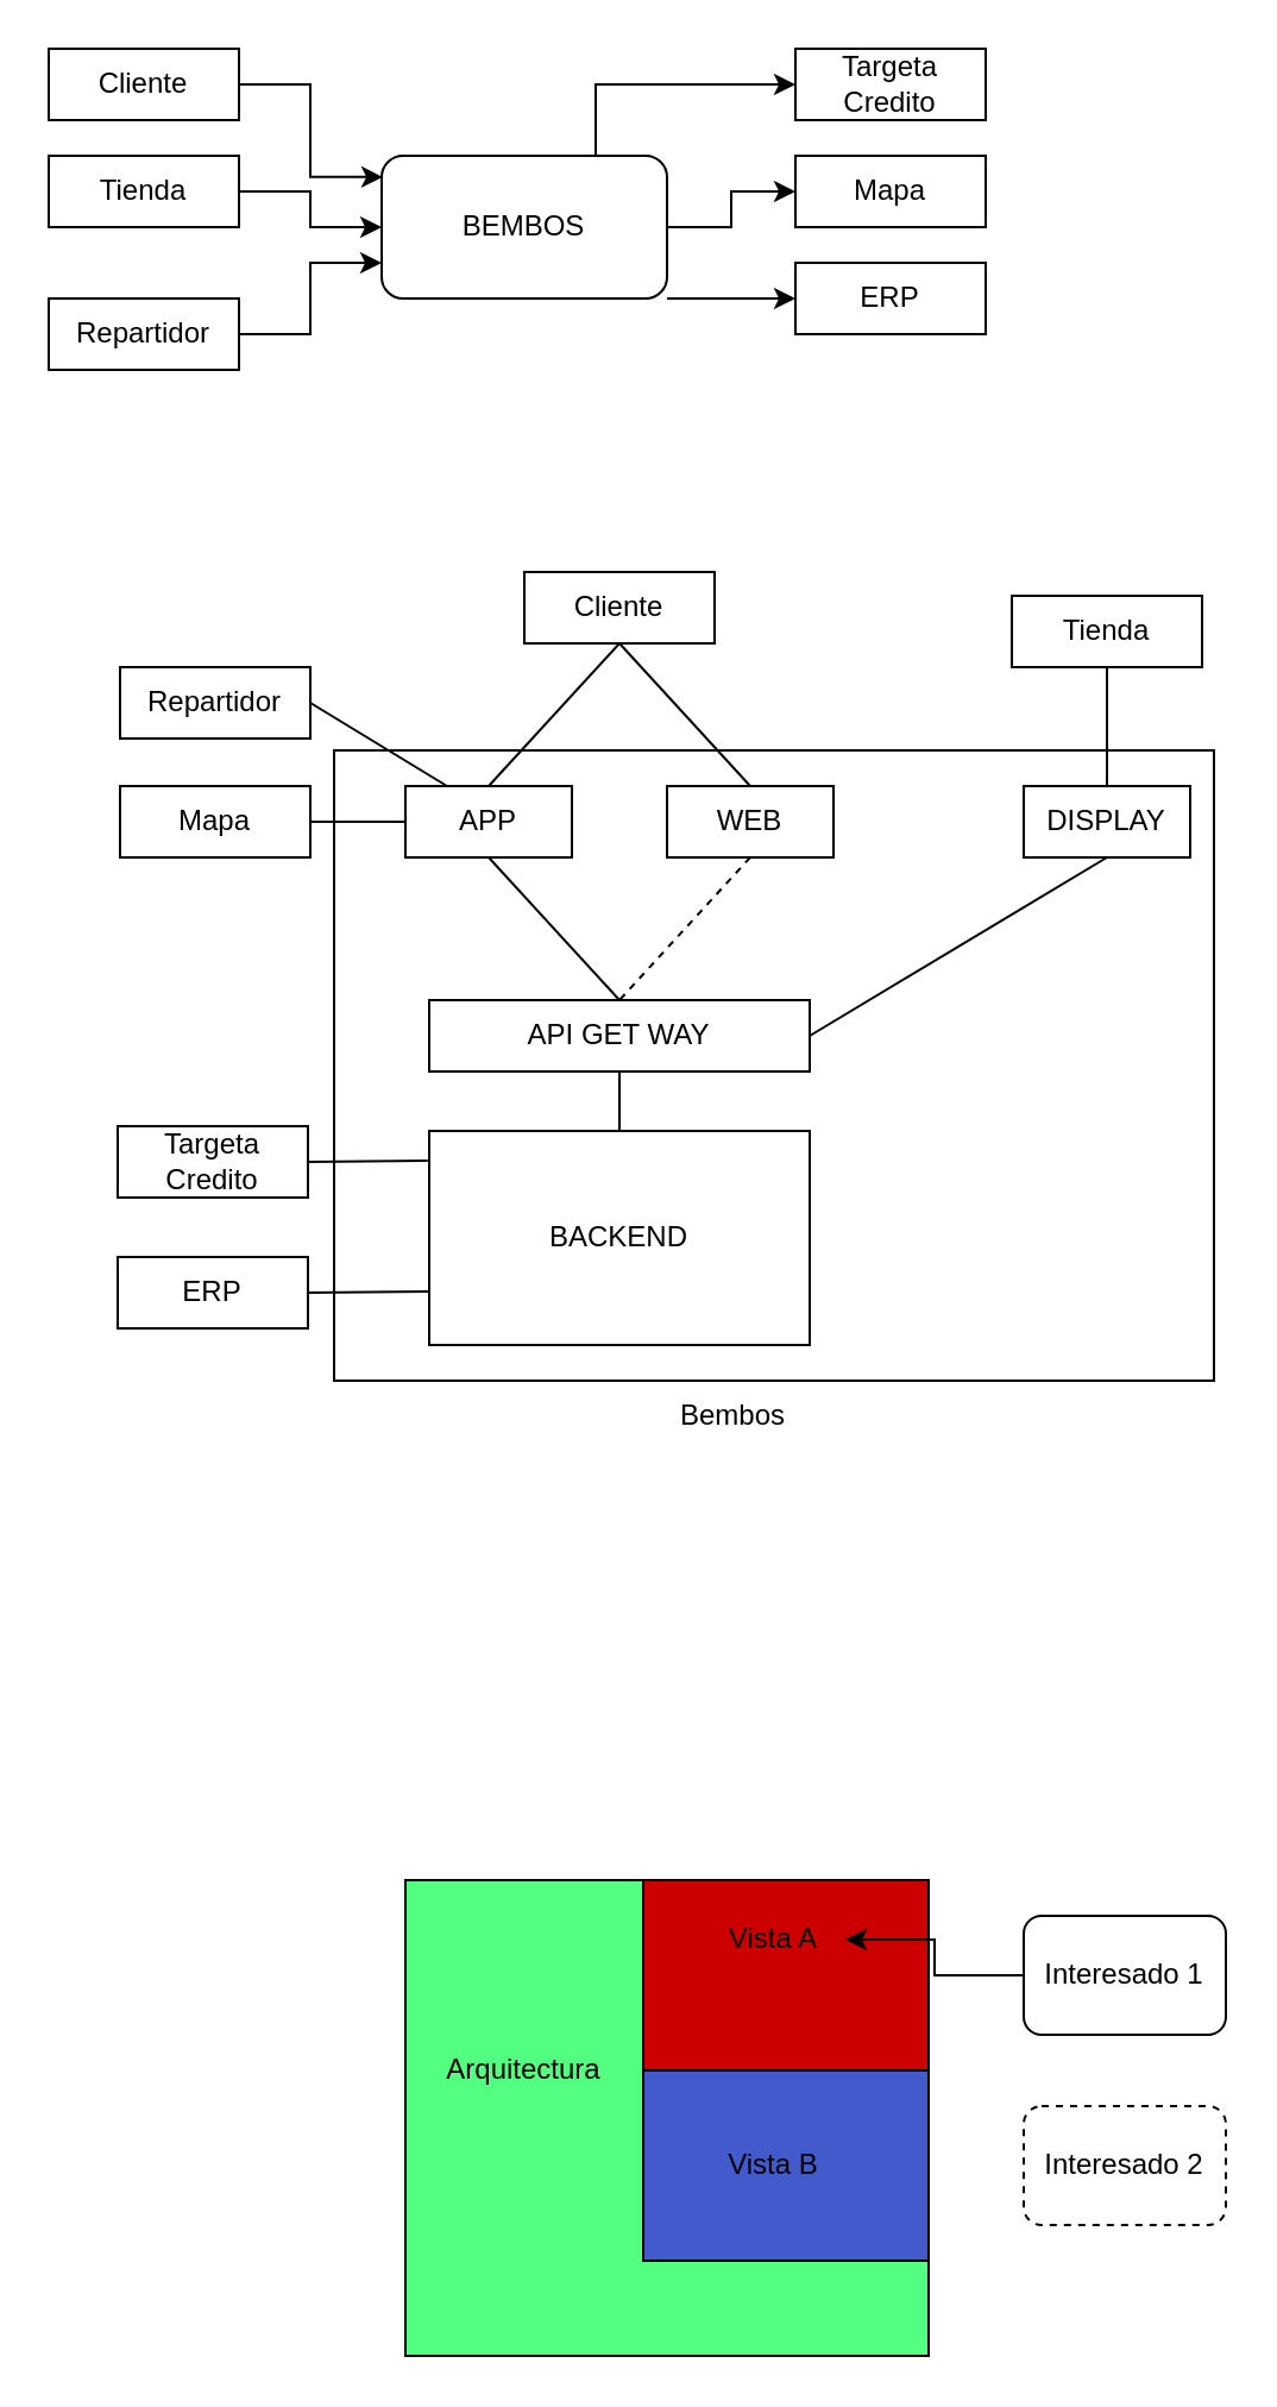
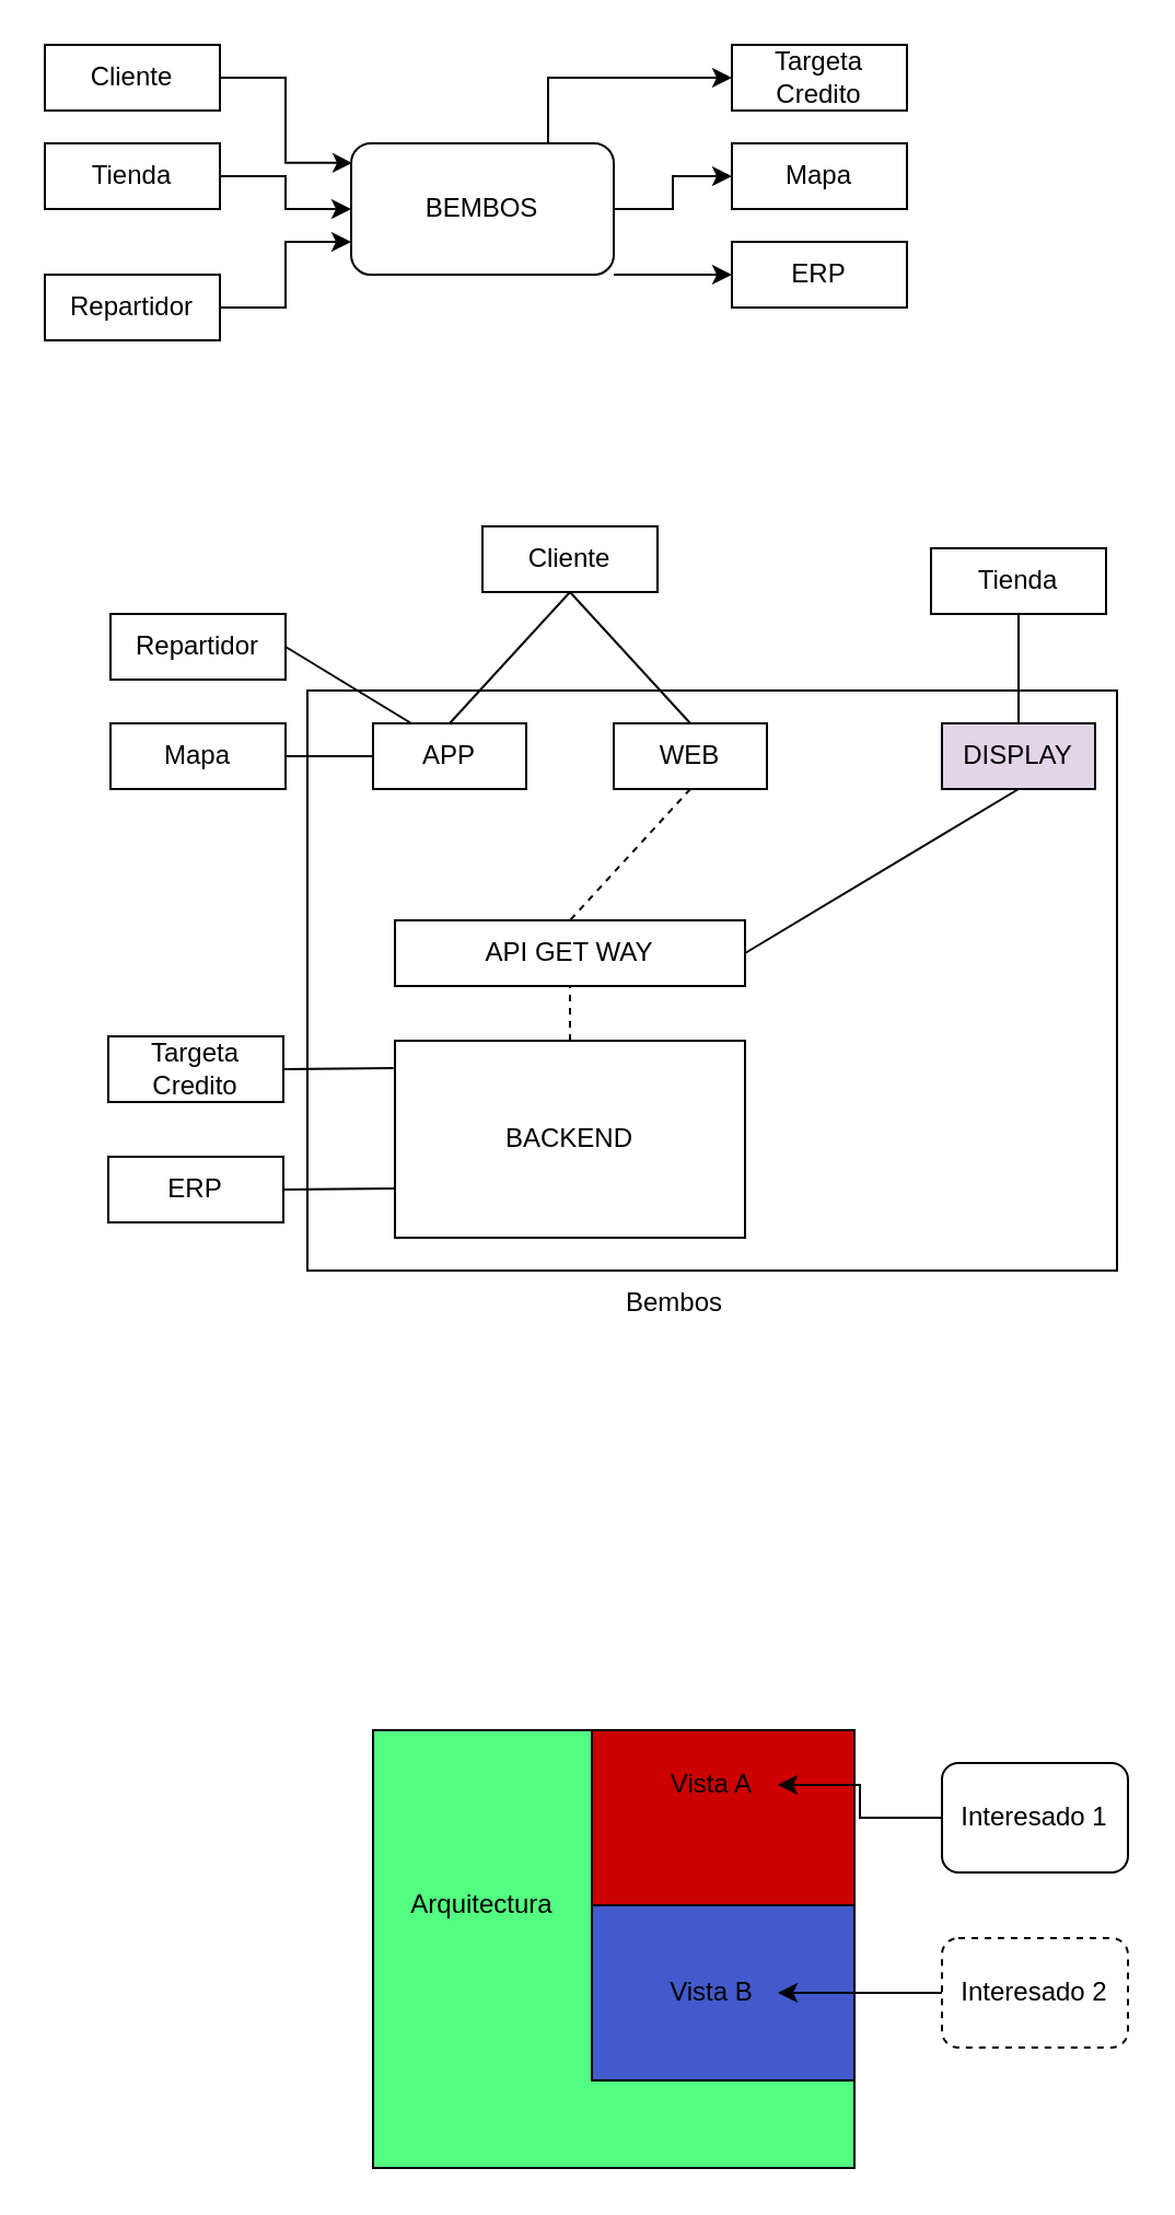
- <mxCell id="21" value="DISPLAY" style="rounded=0;whiteSpace=wrap;html=1;" vertex="1" parent="1"><mxGeometry x="430" y="330" width="70" height="30" as="geometry" /></mxCell>
+ <mxCell id="21" value="DISPLAY" style="rounded=0;whiteSpace=wrap;html=1;fillColor=#e1d5e7;" vertex="1" parent="1"><mxGeometry x="430" y="330" width="70" height="30" as="geometry" /></mxCell>
- <mxCell id="35" value="" style="endArrow=none;html=1;rounded=0;exitX=0.5;exitY=1;exitDx=0;exitDy=0;entryX=0.5;entryY=0;entryDx=0;entryDy=0;" edge="1" parent="1" source="17" target="20"><mxGeometry width="50" height="50" relative="1" as="geometry"><mxPoint x="325" y="370" as="sourcePoint" /><mxPoint x="270" y="430" as="targetPoint" /></mxGeometry></mxCell>
- <mxCell id="36" value="" style="endArrow=none;html=1;rounded=0;exitX=0.5;exitY=0;exitDx=0;exitDy=0;entryX=0.5;entryY=1;entryDx=0;entryDy=0;" edge="1" parent="1" source="19" target="20"><mxGeometry width="50" height="50" relative="1" as="geometry"><mxPoint x="335" y="380" as="sourcePoint" /><mxPoint x="280" y="440" as="targetPoint" /></mxGeometry></mxCell>
+ <mxCell id="36" value="" style="endArrow=none;html=1;rounded=0;exitX=0.5;exitY=0;exitDx=0;exitDy=0;entryX=0.5;entryY=1;entryDx=0;entryDy=0;dashed=1;" edge="1" parent="1" source="19" target="20"><mxGeometry width="50" height="50" relative="1" as="geometry"><mxPoint x="335" y="380" as="sourcePoint" /><mxPoint x="280" y="440" as="targetPoint" /></mxGeometry></mxCell>
+ <mxCell id="46" style="edgeStyle=orthogonalEdgeStyle;rounded=0;orthogonalLoop=1;jettySize=auto;html=1;entryX=1;entryY=0.5;entryDx=0;entryDy=0;" edge="1" parent="1" source="47" target="43"><mxGeometry relative="1" as="geometry" /></mxCell>
